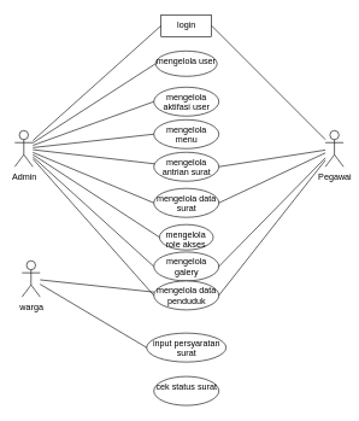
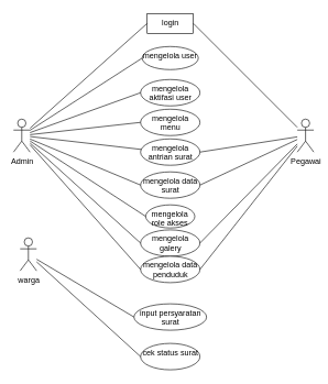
- <mxCell id="25" value="" style="endArrow=none;html=1;" edge="1" parent="1" source="12" target="29"><mxGeometry width="50" height="50" relative="1" as="geometry"><mxPoint x="65" y="396.19" as="sourcePoint" /><mxPoint x="210" y="410" as="targetPoint" /></mxGeometry></mxCell>
+ <mxCell id="25" value="" style="endArrow=none;html=1;entryX=0;entryY=0.5;entryDx=0;entryDy=0;" edge="1" parent="1" source="12" target="13"><mxGeometry width="50" height="50" relative="1" as="geometry"><mxPoint x="65" y="396.19" as="sourcePoint" /><mxPoint x="210" y="410" as="targetPoint" /></mxGeometry></mxCell>
